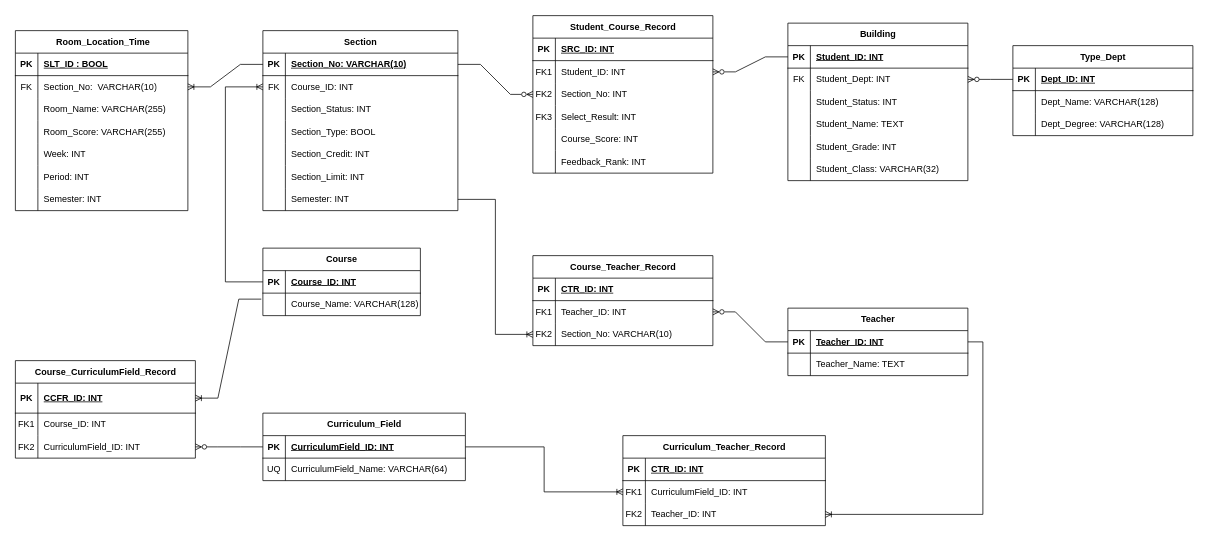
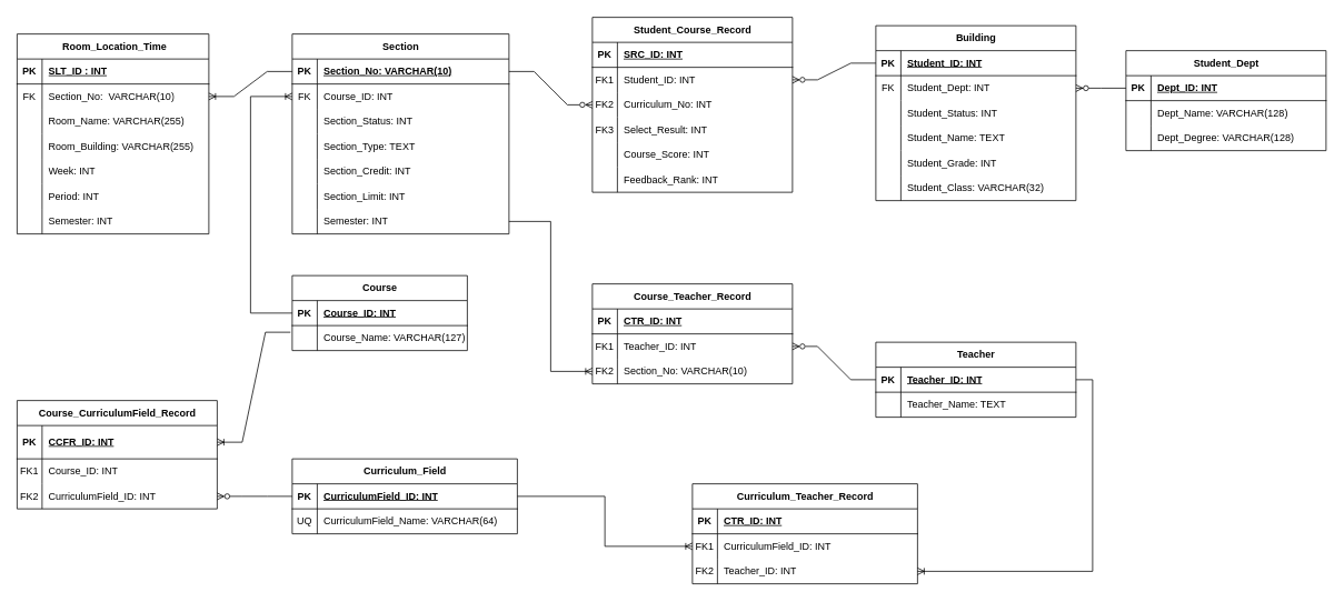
- <mxCell id="65" value="Type_Dept" style="shape=table;startSize=30;container=1;collapsible=1;childLayout=tableLayout;fixedRows=1;rowLines=0;fontStyle=1;align=center;resizeLast=1;html=1;" parent="1" vertex="1"><mxGeometry x="1350" width="240" height="120" as="geometry" y="60" /></mxCell>
+ <mxCell id="65" value="Student_Dept" style="shape=table;startSize=30;container=1;collapsible=1;childLayout=tableLayout;fixedRows=1;rowLines=0;fontStyle=1;align=center;resizeLast=1;html=1;" parent="1" vertex="1"><mxGeometry x="1350" width="240" height="120" as="geometry" y="60" /></mxCell>
- <mxCell id="140" value="SLT_ID :&amp;nbsp;BOOL" style="shape=partialRectangle;connectable=0;fillColor=none;top=0;left=0;bottom=0;right=0;align=left;spacingLeft=6;fontStyle=5;overflow=hidden;whiteSpace=wrap;html=1;" parent="138" vertex="1"><mxGeometry x="30" width="200" height="30" as="geometry"><mxRectangle width="200" height="30" as="alternateBounds" /></mxGeometry></mxCell>
+ <mxCell id="140" value="SLT_ID :&amp;nbsp;INT" style="shape=partialRectangle;connectable=0;fillColor=none;top=0;left=0;bottom=0;right=0;align=left;spacingLeft=6;fontStyle=5;overflow=hidden;whiteSpace=wrap;html=1;" parent="138" vertex="1"><mxGeometry x="30" width="200" height="30" as="geometry"><mxRectangle width="200" height="30" as="alternateBounds" /></mxGeometry></mxCell>
- <mxCell id="34" value="Section_No: INT" style="shape=partialRectangle;connectable=0;fillColor=none;top=0;left=0;bottom=0;right=0;align=left;spacingLeft=6;overflow=hidden;whiteSpace=wrap;html=1;" parent="32" vertex="1"><mxGeometry x="30" width="210" height="30" as="geometry"><mxRectangle width="210" height="30" as="alternateBounds" /></mxGeometry></mxCell>
+ <mxCell id="34" value="Curriculum_No: INT" style="shape=partialRectangle;connectable=0;fillColor=none;top=0;left=0;bottom=0;right=0;align=left;spacingLeft=6;overflow=hidden;whiteSpace=wrap;html=1;" parent="32" vertex="1"><mxGeometry x="30" width="210" height="30" as="geometry"><mxRectangle width="210" height="30" as="alternateBounds" /></mxGeometry></mxCell>
- <mxCell id="149" value="Room_Score: VARCHAR(255)" style="shape=partialRectangle;connectable=0;fillColor=none;top=0;left=0;bottom=0;right=0;align=left;spacingLeft=6;overflow=hidden;whiteSpace=wrap;html=1;" parent="147" vertex="1"><mxGeometry x="30" width="200" height="30" as="geometry"><mxRectangle width="200" height="30" as="alternateBounds" /></mxGeometry></mxCell>
+ <mxCell id="149" value="Room_Building: VARCHAR(255)" style="shape=partialRectangle;connectable=0;fillColor=none;top=0;left=0;bottom=0;right=0;align=left;spacingLeft=6;overflow=hidden;whiteSpace=wrap;html=1;" parent="147" vertex="1"><mxGeometry x="30" width="200" height="30" as="geometry"><mxRectangle width="200" height="30" as="alternateBounds" /></mxGeometry></mxCell>
- <mxCell id="14" value="Section_Type: BOOL" style="shape=partialRectangle;connectable=0;fillColor=none;top=0;left=0;bottom=0;right=0;align=left;spacingLeft=6;overflow=hidden;whiteSpace=wrap;html=1;" parent="12" vertex="1"><mxGeometry x="30" width="230" height="30" as="geometry"><mxRectangle width="230" height="30" as="alternateBounds" /></mxGeometry></mxCell>
+ <mxCell id="14" value="Section_Type: TEXT" style="shape=partialRectangle;connectable=0;fillColor=none;top=0;left=0;bottom=0;right=0;align=left;spacingLeft=6;overflow=hidden;whiteSpace=wrap;html=1;" parent="12" vertex="1"><mxGeometry x="30" width="230" height="30" as="geometry"><mxRectangle width="230" height="30" as="alternateBounds" /></mxGeometry></mxCell>
- <mxCell id="121" value="Course_Name: VARCHAR(128)" style="shape=partialRectangle;connectable=0;fillColor=none;top=0;left=0;bottom=0;right=0;align=left;spacingLeft=6;overflow=hidden;whiteSpace=wrap;html=1;" parent="119" vertex="1"><mxGeometry x="30" width="180" height="30" as="geometry"><mxRectangle width="180" height="30" as="alternateBounds" /></mxGeometry></mxCell>
+ <mxCell id="121" value="Course_Name: VARCHAR(127)" style="shape=partialRectangle;connectable=0;fillColor=none;top=0;left=0;bottom=0;right=0;align=left;spacingLeft=6;overflow=hidden;whiteSpace=wrap;html=1;" parent="119" vertex="1"><mxGeometry x="30" width="180" height="30" as="geometry"><mxRectangle width="180" height="30" as="alternateBounds" /></mxGeometry></mxCell>
